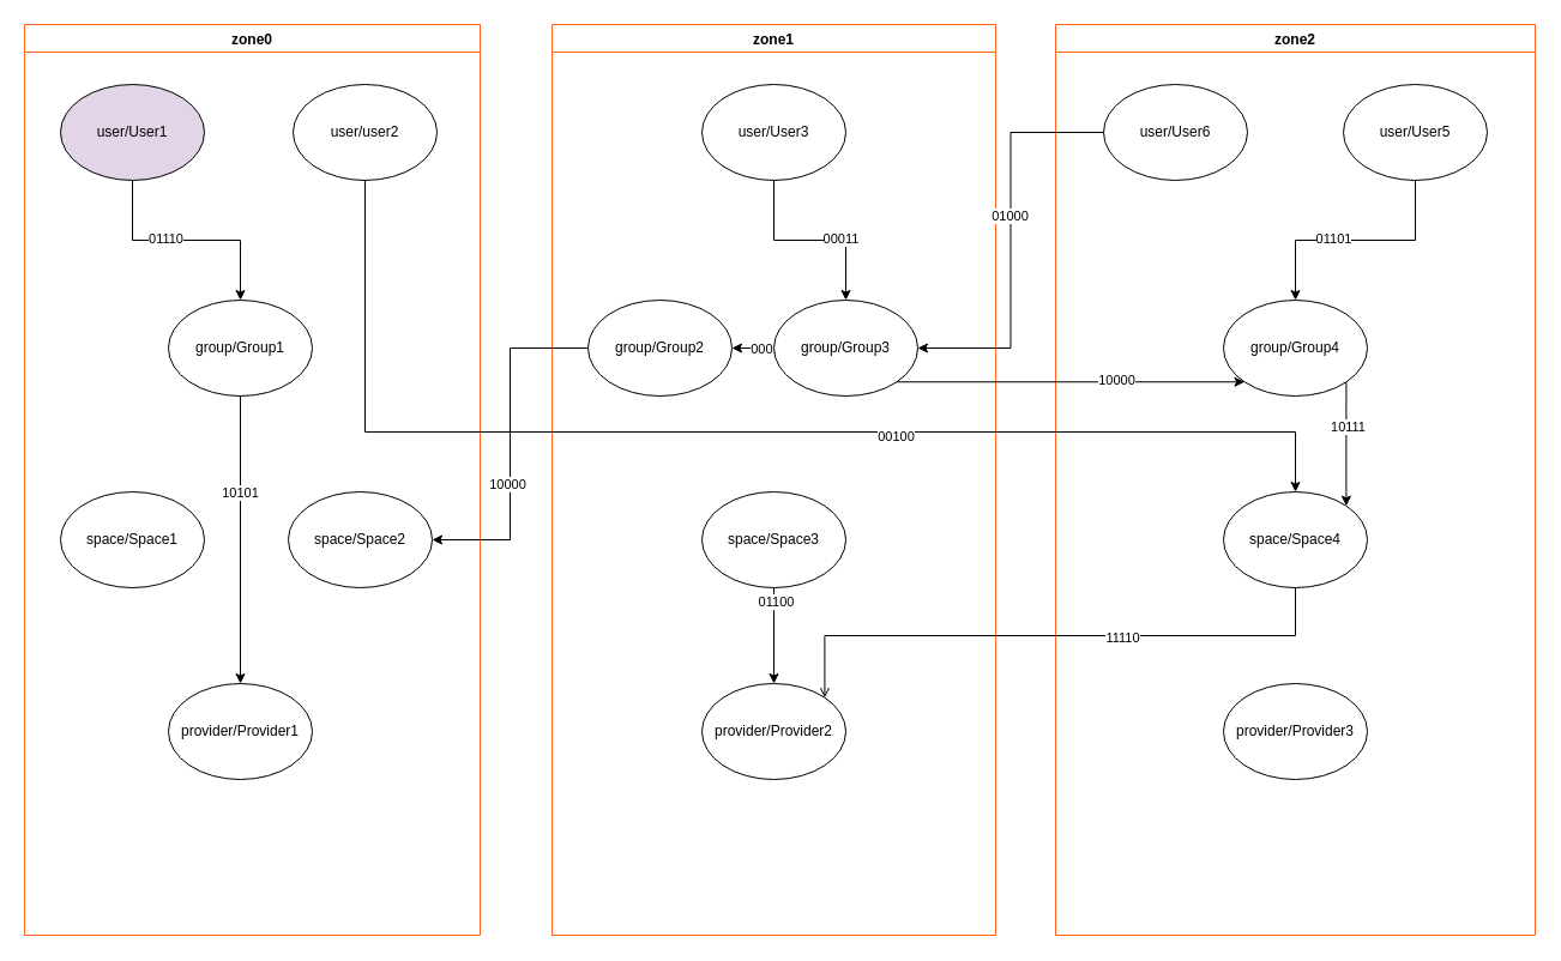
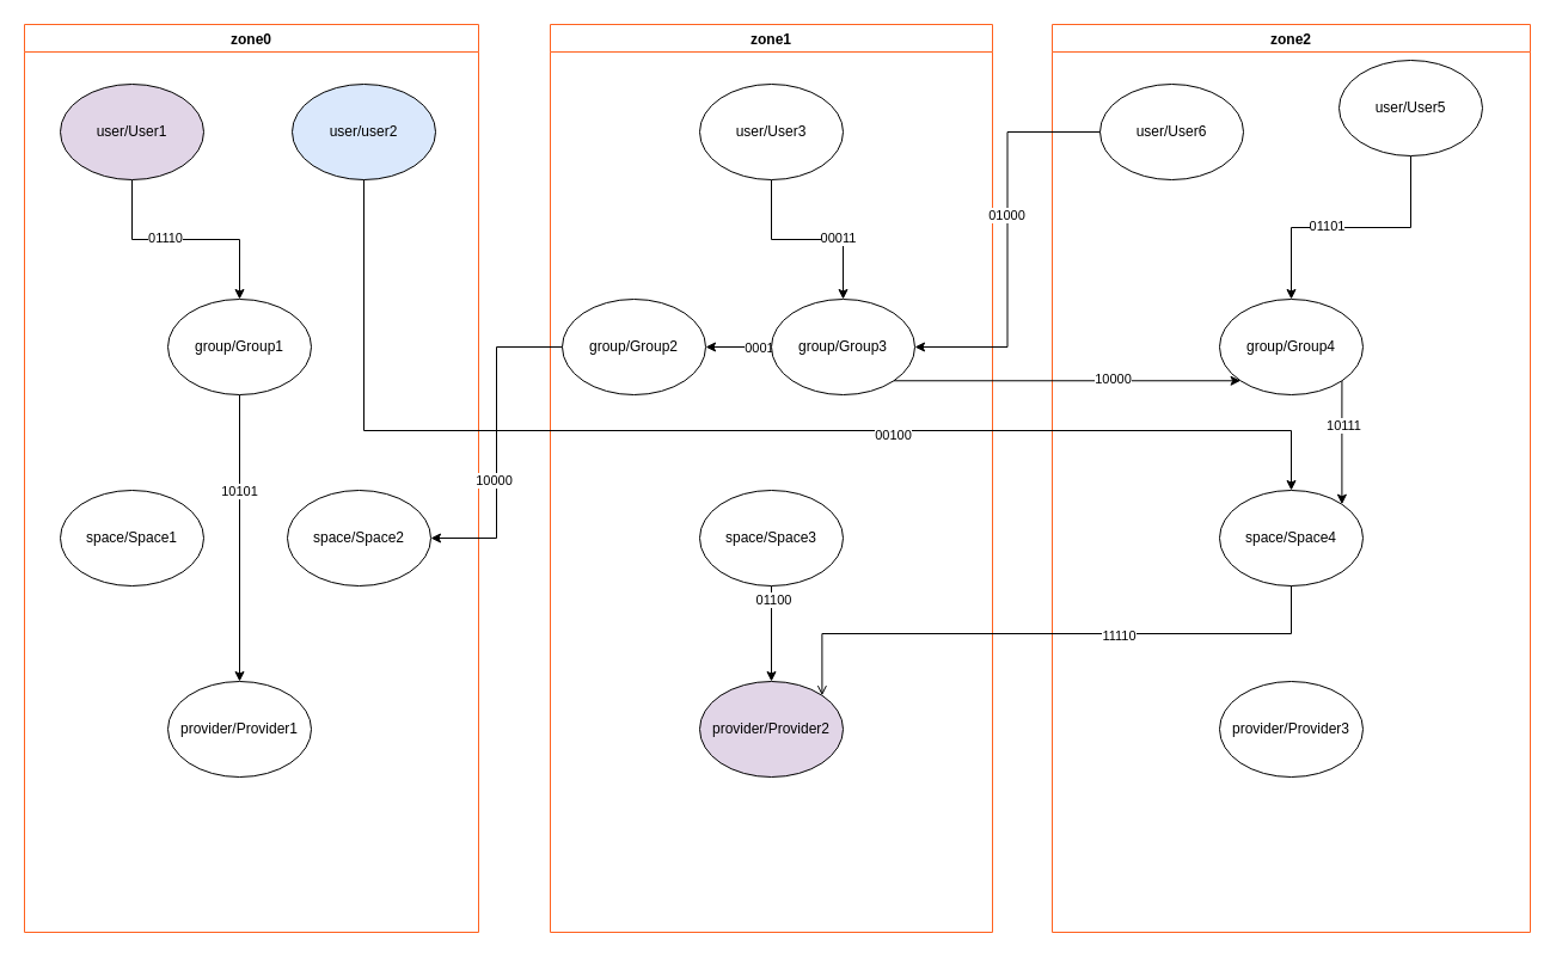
- <mxCell id="6" value="user/user2" style="ellipse;whiteSpace=wrap;html=1;strokeColor=default;" vertex="1" parent="2"><mxGeometry x="224" y="50" width="120" height="80" as="geometry" /></mxCell>
+ <mxCell id="6" value="user/user2" style="ellipse;whiteSpace=wrap;html=1;strokeColor=default;fillColor=#dae8fc;" vertex="1" parent="2"><mxGeometry x="224" y="50" width="120" height="80" as="geometry" /></mxCell>
- <mxCell id="29" value="user/User5" style="ellipse;whiteSpace=wrap;html=1;strokeColor=default;" vertex="1" parent="25"><mxGeometry x="240" y="50" width="120" height="80" as="geometry" /></mxCell>
+ <mxCell id="29" value="user/User5" style="ellipse;whiteSpace=wrap;html=1;strokeColor=default;" vertex="1" parent="25"><mxGeometry x="240" y="30" width="120" height="80" as="geometry" /></mxCell>
- <mxCell id="17" value="group/Group2" style="ellipse;whiteSpace=wrap;html=1;strokeColor=default;" vertex="1" parent="13"><mxGeometry x="30" y="230" width="120" height="80" as="geometry" /></mxCell>
+ <mxCell id="17" value="group/Group2" style="ellipse;whiteSpace=wrap;html=1;strokeColor=default;" vertex="1" parent="13"><mxGeometry x="10" y="230" width="120" height="80" as="geometry" /></mxCell>
- <mxCell id="24" value="provider/Provider2" style="ellipse;whiteSpace=wrap;html=1;strokeColor=default;" vertex="1" parent="13"><mxGeometry x="125" y="550" width="120" height="80" as="geometry" /></mxCell>
+ <mxCell id="24" value="provider/Provider2" style="ellipse;whiteSpace=wrap;html=1;strokeColor=default;fillColor=#e1d5e7;" vertex="1" parent="13"><mxGeometry x="125" y="550" width="120" height="80" as="geometry" /></mxCell>
